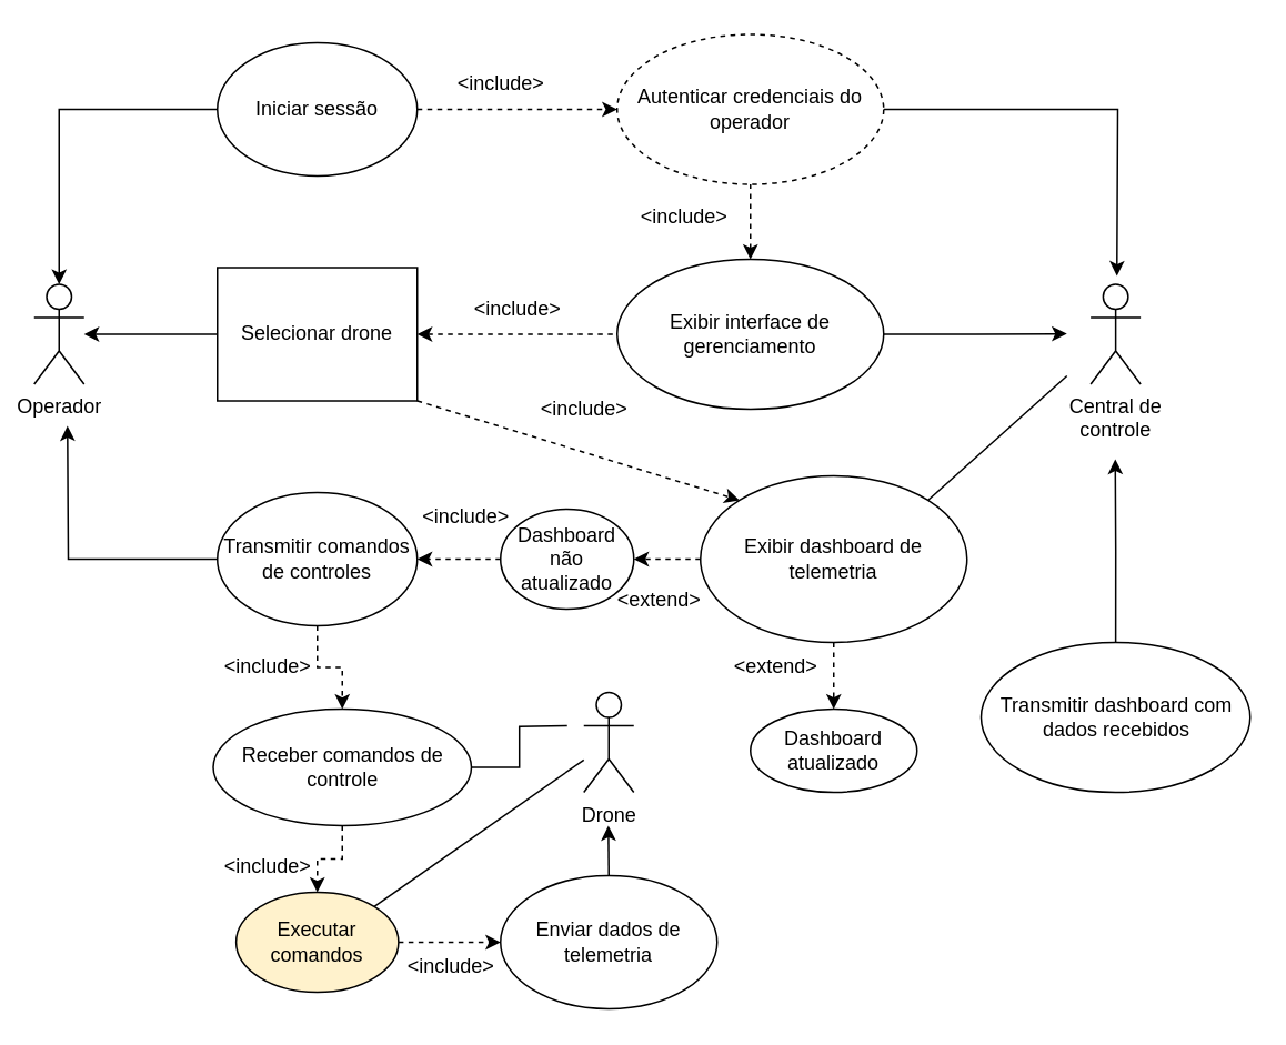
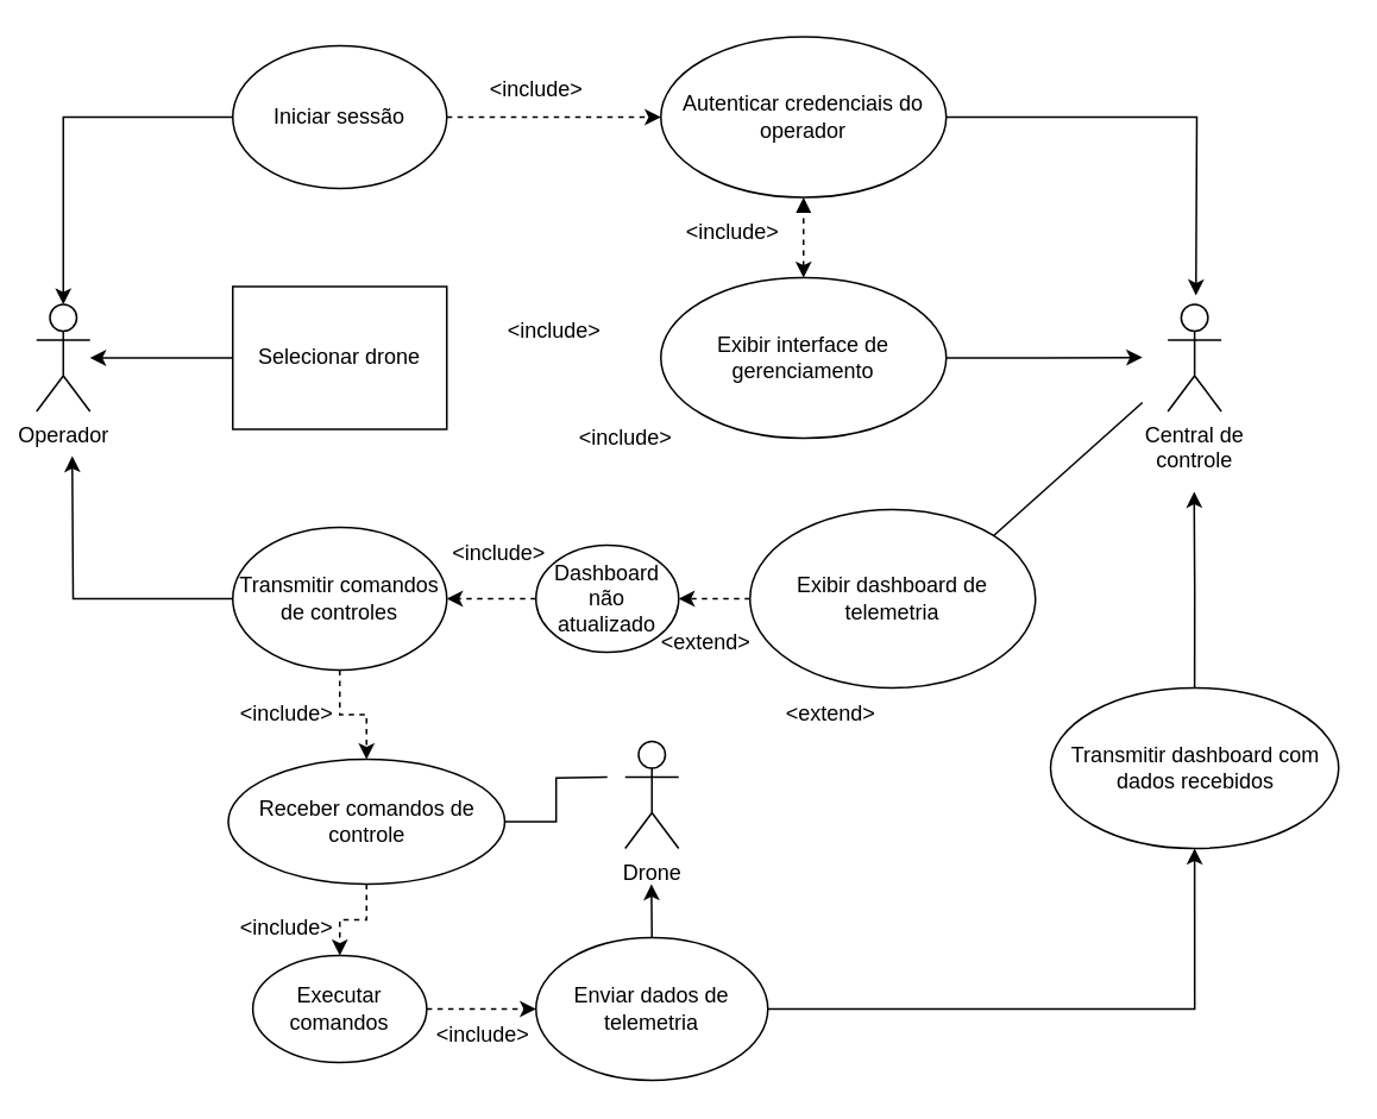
- <mxCell id="11" value="Autenticar credenciais do operador" style="ellipse;whiteSpace=wrap;html=1;dashed=1;" vertex="1" parent="1"><mxGeometry x="370" y="20" width="160" height="90" as="geometry" /></mxCell>
+ <mxCell id="11" value="Autenticar credenciais do operador" style="ellipse;whiteSpace=wrap;html=1;" vertex="1" parent="1"><mxGeometry x="370" y="20" width="160" height="90" as="geometry" /></mxCell>
- <mxCell id="29" value="" style="endArrow=none;dashed=1;html=1;rounded=0;entryX=0.5;entryY=1;entryDx=0;entryDy=0;exitX=0.5;exitY=0;exitDx=0;exitDy=0;endFill=1;startFill=1;startArrow=classic;" edge="1" parent="1" source="13" target="11"><mxGeometry width="50" height="50" relative="1" as="geometry"><mxPoint x="300" y="155" as="sourcePoint" /><mxPoint x="350" y="105" as="targetPoint" /></mxGeometry></mxCell>
+ <mxCell id="29" value="" style="endArrow=block;dashed=1;html=1;rounded=0;entryX=0.5;entryY=1;entryDx=0;entryDy=0;exitX=0.5;exitY=0;exitDx=0;exitDy=0;endFill=1;startFill=1;startArrow=classic;" edge="1" parent="1" source="13" target="11"><mxGeometry width="50" height="50" relative="1" as="geometry"><mxPoint x="300" y="155" as="sourcePoint" /><mxPoint x="350" y="105" as="targetPoint" /></mxGeometry></mxCell>
- <mxCell id="30" value="" style="endArrow=none;dashed=1;html=1;rounded=0;exitX=1;exitY=0.5;exitDx=0;exitDy=0;entryX=0;entryY=0.5;entryDx=0;entryDy=0;endFill=1;startFill=1;startArrow=classic;" edge="1" parent="1" source="5" target="13"><mxGeometry width="50" height="50" relative="1" as="geometry"><mxPoint x="310" y="165" as="sourcePoint" /><mxPoint x="360" y="115" as="targetPoint" /></mxGeometry></mxCell>
- <mxCell id="31" value="" style="endArrow=classic;dashed=1;html=1;rounded=0;exitX=1;exitY=1;exitDx=0;exitDy=0;entryX=0;entryY=0;entryDx=0;entryDy=0;endFill=1;" edge="1" parent="1" source="5" target="16"><mxGeometry width="50" height="50" relative="1" as="geometry"><mxPoint x="320" y="175" as="sourcePoint" /><mxPoint x="370" y="125" as="targetPoint" /></mxGeometry></mxCell>
- <mxCell id="15" value="" style="edgeStyle=orthogonalEdgeStyle;rounded=0;orthogonalLoop=1;jettySize=auto;html=1;dashed=1;" edge="1" parent="1" source="16" target="40"><mxGeometry relative="1" as="geometry" /></mxCell>
- <mxCell id="40" value="Dashboard atualizado" style="ellipse;whiteSpace=wrap;html=1;" vertex="1" parent="1"><mxGeometry x="450" y="425" width="100" height="50" as="geometry" /></mxCell>
- <mxCell id="35" value="" style="endArrow=none;html=1;rounded=0;exitX=1;exitY=0;exitDx=0;exitDy=0;" edge="1" parent="1" source="24" target="34"><mxGeometry width="50" height="50" relative="1" as="geometry"><mxPoint x="240" y="545" as="sourcePoint" /><mxPoint x="290" y="495" as="targetPoint" /></mxGeometry></mxCell>
- <mxCell id="24" value="Executar comandos" style="ellipse;whiteSpace=wrap;html=1;fillColor=#fff2cc;" vertex="1" parent="1"><mxGeometry x="141.25" y="535" width="97.5" height="60" as="geometry" /></mxCell>
+ <mxCell id="24" value="Executar comandos" style="ellipse;whiteSpace=wrap;html=1;" vertex="1" parent="1"><mxGeometry x="141.25" y="535" width="97.5" height="60" as="geometry" /></mxCell>
+ <mxCell id="18" style="edgeStyle=orthogonalEdgeStyle;rounded=0;orthogonalLoop=1;jettySize=auto;html=1;exitX=1;exitY=0.5;exitDx=0;exitDy=0;entryX=0.5;entryY=1;entryDx=0;entryDy=0;" edge="1" parent="1" source="19" target="26"><mxGeometry relative="1" as="geometry" /></mxCell>
